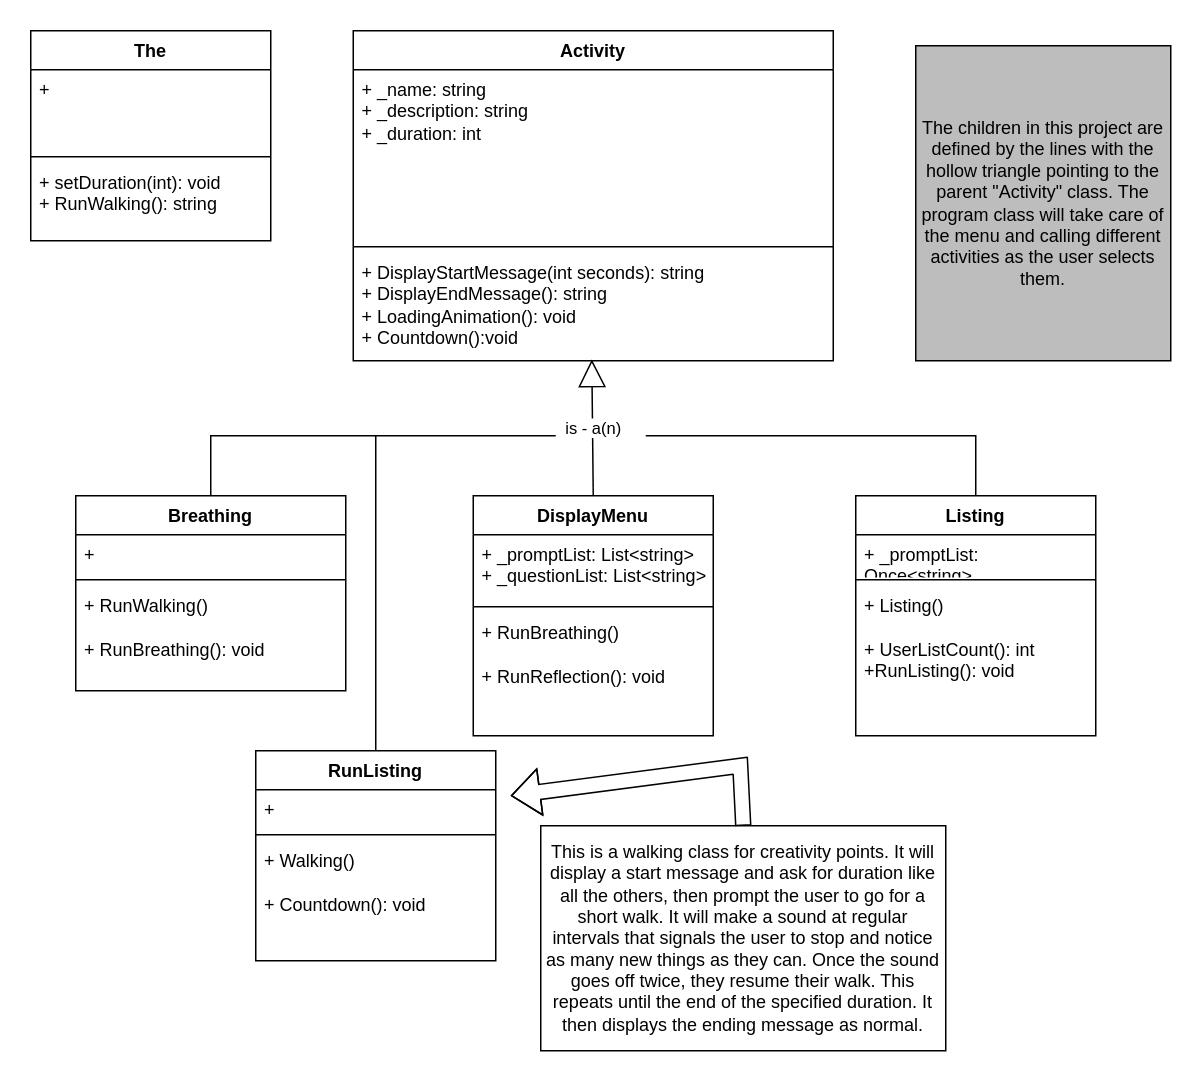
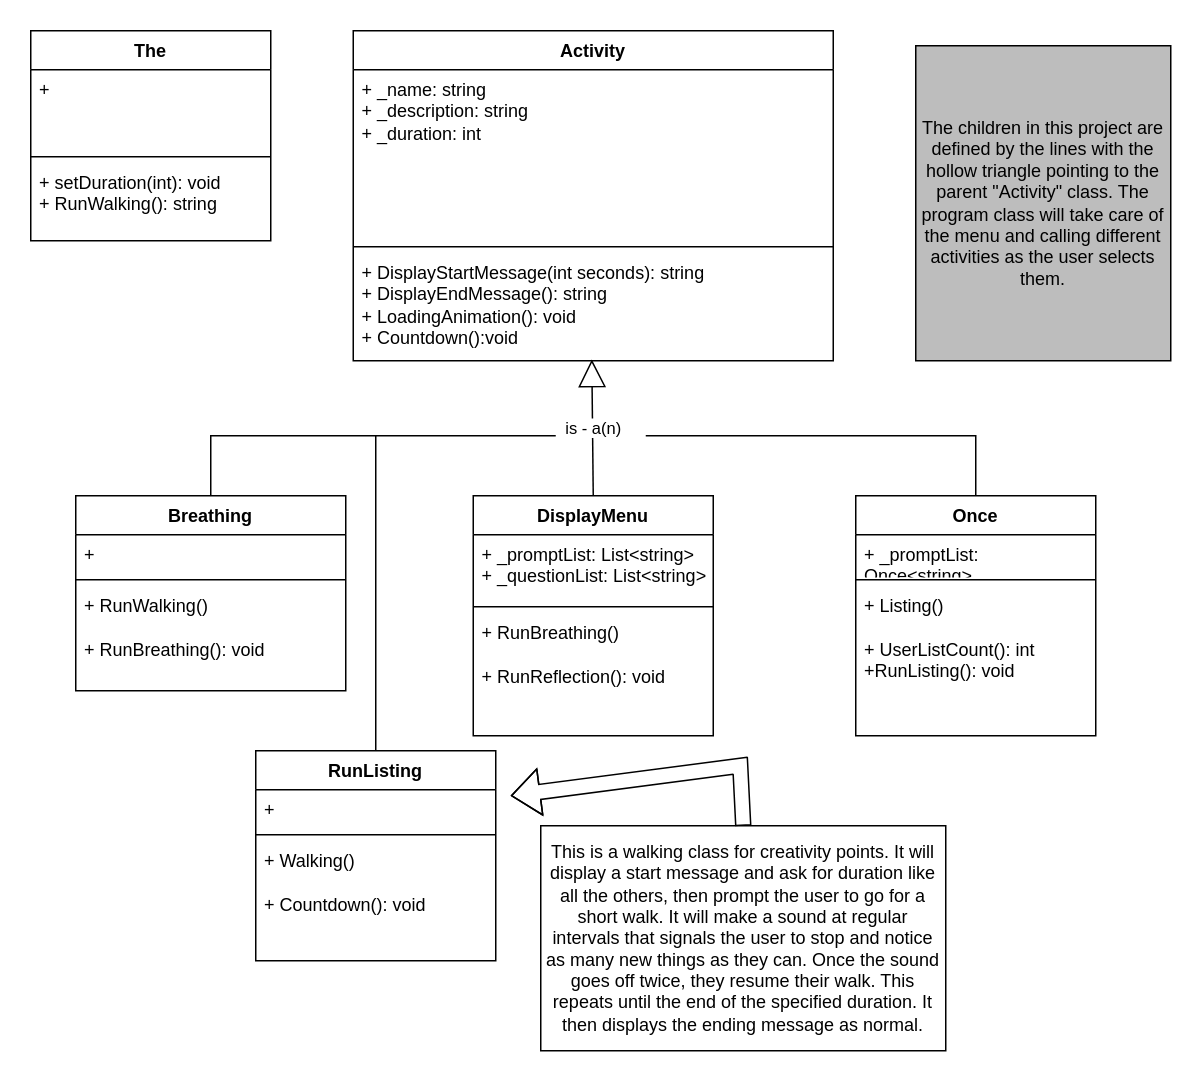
- <mxCell id="18" value="Listing" style="swimlane;fontStyle=1;align=center;verticalAlign=top;childLayout=stackLayout;horizontal=1;startSize=26;horizontalStack=0;resizeParent=1;resizeParentMax=0;resizeLast=0;collapsible=1;marginBottom=0;whiteSpace=wrap;html=1;" vertex="1" parent="1"><mxGeometry x="570" y="330" width="160" height="160" as="geometry" /></mxCell>
+ <mxCell id="18" value="Once" style="swimlane;fontStyle=1;align=center;verticalAlign=top;childLayout=stackLayout;horizontal=1;startSize=26;horizontalStack=0;resizeParent=1;resizeParentMax=0;resizeLast=0;collapsible=1;marginBottom=0;whiteSpace=wrap;html=1;" vertex="1" parent="1"><mxGeometry x="570" y="330" width="160" height="160" as="geometry" /></mxCell>
